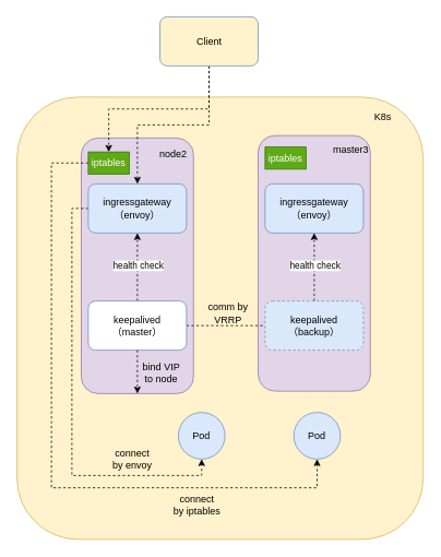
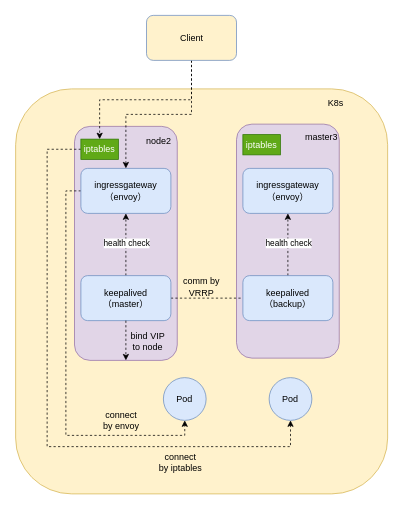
- <mxCell id="20" value="K8s" style="text;html=1;strokeColor=none;fillColor=none;align=center;verticalAlign=middle;whiteSpace=wrap;rounded=0;" vertex="1" parent="1"><mxGeometry x="437" y="127" width="60" height="30" as="geometry" /></mxCell>
+ <mxCell id="20" value="K8s" style="text;html=1;strokeColor=none;fillColor=none;align=center;verticalAlign=middle;whiteSpace=wrap;rounded=0;" vertex="1" parent="1"><mxGeometry x="417" y="122" width="60" height="30" as="geometry" /></mxCell>
- <mxCell id="15" value="comm by VRRP" style="text;html=1;strokeColor=none;fillColor=none;align=center;verticalAlign=middle;whiteSpace=wrap;rounded=0;" vertex="1" parent="1"><mxGeometry x="248" y="367" width="60" height="30" as="geometry" /></mxCell>
+ <mxCell id="15" value="comm by VRRP" style="text;html=1;strokeColor=none;fillColor=none;align=center;verticalAlign=middle;whiteSpace=wrap;rounded=0;" vertex="1" parent="1"><mxGeometry x="238" y="367" width="60" height="30" as="geometry" /></mxCell>
- <mxCell id="10" value="keepalived&lt;br&gt;（master）" style="rounded=1;whiteSpace=wrap;html=1;fillColor=#ffffff;strokeColor=#6c8ebf;" vertex="1" parent="1"><mxGeometry x="107" y="367" width="120" height="60" as="geometry" /></mxCell>
+ <mxCell id="10" value="keepalived&lt;br&gt;（master）" style="rounded=1;whiteSpace=wrap;html=1;fillColor=#dae8fc;strokeColor=#6c8ebf;" vertex="1" parent="1"><mxGeometry x="107" y="367" width="120" height="60" as="geometry" /></mxCell>
- <mxCell id="14" value="keepalived&lt;br&gt;（backup）" style="rounded=1;whiteSpace=wrap;html=1;fillColor=#dae8fc;strokeColor=#6c8ebf;dashed=1;" vertex="1" parent="1"><mxGeometry x="323" y="367" width="120" height="60" as="geometry" /></mxCell>
+ <mxCell id="14" value="keepalived&lt;br&gt;（backup）" style="rounded=1;whiteSpace=wrap;html=1;fillColor=#dae8fc;strokeColor=#6c8ebf;" vertex="1" parent="1"><mxGeometry x="323" y="367" width="120" height="60" as="geometry" /></mxCell>
